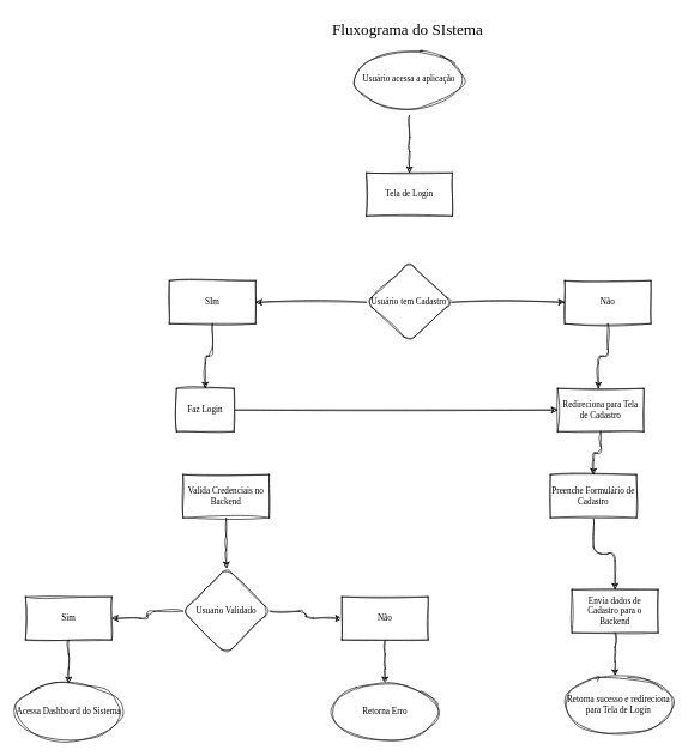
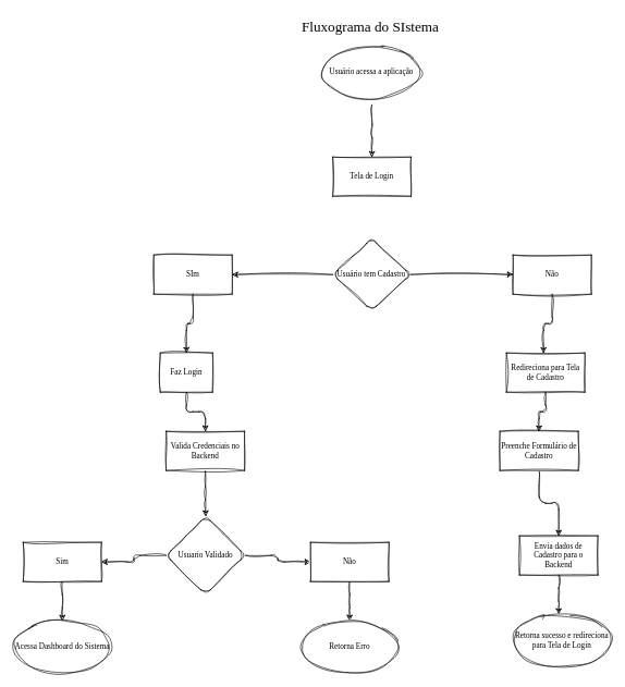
- <mxCell id="17" style="edgeStyle=orthogonalEdgeStyle;rounded=1;sketch=1;hachureGap=4;jiggle=2;curveFitting=1;orthogonalLoop=1;jettySize=auto;html=1;fontFamily=Architects Daughter;fontSource=https%3A%2F%2Ffonts.googleapis.com%2Fcss%3Ffamily%3DArchitects%2BDaughter;" parent="1" source="18" target="16" edge="1"><mxGeometry relative="1" as="geometry" /></mxCell>
+ <mxCell id="17" style="edgeStyle=orthogonalEdgeStyle;rounded=1;sketch=1;hachureGap=4;jiggle=2;curveFitting=1;orthogonalLoop=1;jettySize=auto;html=1;entryX=0.5;entryY=0;entryDx=0;entryDy=0;fontFamily=Architects Daughter;fontSource=https%3A%2F%2Ffonts.googleapis.com%2Fcss%3Ffamily%3DArchitects%2BDaughter;" parent="1" source="18" target="12" edge="1"><mxGeometry relative="1" as="geometry" /></mxCell>
